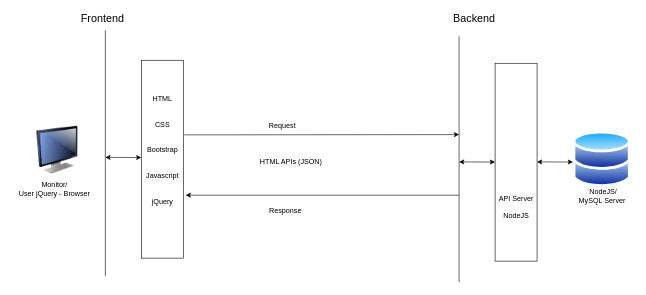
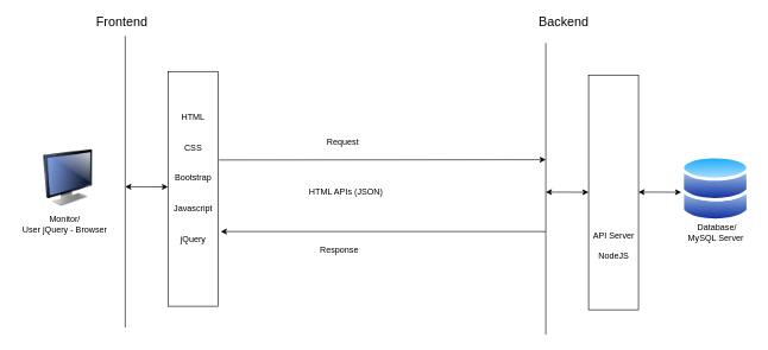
- <mxCell id="16" value="Request" style="text;html=1;align=center;verticalAlign=middle;resizable=0;points=[];autosize=1;" parent="1" vertex="1"><mxGeometry x="440" y="200" width="60" height="20" as="geometry" /></mxCell>
+ <mxCell id="16" value="Request" style="text;html=1;align=center;verticalAlign=middle;resizable=0;points=[];autosize=1;" parent="1" vertex="1"><mxGeometry x="450" y="190" width="60" height="20" as="geometry" /></mxCell>
- <mxCell id="13" value="NodeJS/&lt;br&gt;MySQL Server&amp;nbsp;" style="text;html=1;align=center;verticalAlign=middle;resizable=0;points=[];autosize=1;" parent="1" vertex="1"><mxGeometry x="955" y="312.25" width="100" height="30" as="geometry" /></mxCell>
+ <mxCell id="13" value="Database/&lt;br&gt;MySQL Server&amp;nbsp;" style="text;html=1;align=center;verticalAlign=middle;resizable=0;points=[];autosize=1;" parent="1" vertex="1"><mxGeometry x="955" y="312.25" width="100" height="30" as="geometry" /></mxCell>
